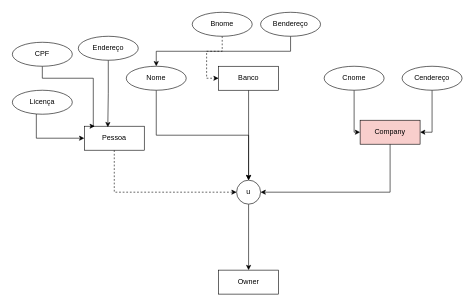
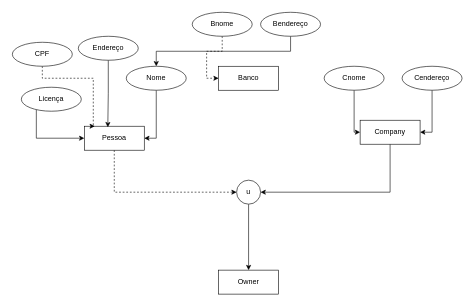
- <mxCell id="11" style="edgeStyle=orthogonalEdgeStyle;rounded=0;orthogonalLoop=1;jettySize=auto;html=1;exitX=0.5;exitY=1;exitDx=0;exitDy=0;entryX=0.175;entryY=0;entryDx=0;entryDy=0;entryPerimeter=0;" edge="1" parent="1" source="12" target="3"><mxGeometry relative="1" as="geometry"><Array as="points"><mxPoint x="70" y="130" /><mxPoint x="155" y="130" /><mxPoint x="155" y="210" /></Array></mxGeometry></mxCell>
+ <mxCell id="11" style="edgeStyle=orthogonalEdgeStyle;rounded=0;orthogonalLoop=1;jettySize=auto;html=1;exitX=0.5;exitY=1;exitDx=0;exitDy=0;entryX=0.175;entryY=0;entryDx=0;entryDy=0;entryPerimeter=0;dashed=1;" edge="1" parent="1" source="12" target="3"><mxGeometry relative="1" as="geometry"><Array as="points"><mxPoint x="70" y="130" /><mxPoint x="155" y="130" /><mxPoint x="155" y="210" /></Array></mxGeometry></mxCell>
- <mxCell id="14" value="Licença" style="ellipse;whiteSpace=wrap;html=1;align=center;" vertex="1" parent="1"><mxGeometry x="20" y="150" width="100" height="40" as="geometry" /></mxCell>
+ <mxCell id="14" value="Licença" style="ellipse;whiteSpace=wrap;html=1;align=center;" vertex="1" parent="1"><mxGeometry x="35" y="145" width="100" height="40" as="geometry" /></mxCell>
- <mxCell id="4" style="edgeStyle=orthogonalEdgeStyle;rounded=0;orthogonalLoop=1;jettySize=auto;html=1;exitX=0.5;exitY=1;exitDx=0;exitDy=0;entryX=0.5;entryY=0;entryDx=0;entryDy=0;" edge="1" parent="1" source="5" target="9"><mxGeometry relative="1" as="geometry" /></mxCell>
- <mxCell id="7" value="Company" style="whiteSpace=wrap;html=1;align=center;fillColor=#f8cecc;" vertex="1" parent="1"><mxGeometry x="600" y="200" width="100" height="40" as="geometry" /></mxCell>
+ <mxCell id="7" value="Company" style="whiteSpace=wrap;html=1;align=center;" vertex="1" parent="1"><mxGeometry x="600" y="200" width="100" height="40" as="geometry" /></mxCell>
- <mxCell id="15" style="edgeStyle=orthogonalEdgeStyle;rounded=0;orthogonalLoop=1;jettySize=auto;html=1;exitX=0.5;exitY=1;exitDx=0;exitDy=0;" edge="1" parent="1" source="16" target="9"><mxGeometry relative="1" as="geometry" /></mxCell>
+ <mxCell id="15" style="edgeStyle=orthogonalEdgeStyle;rounded=0;orthogonalLoop=1;jettySize=auto;html=1;exitX=0.5;exitY=1;exitDx=0;exitDy=0;entryX=1;entryY=0.5;entryDx=0;entryDy=0;" edge="1" parent="1" source="16" target="3"><mxGeometry relative="1" as="geometry" /></mxCell>
